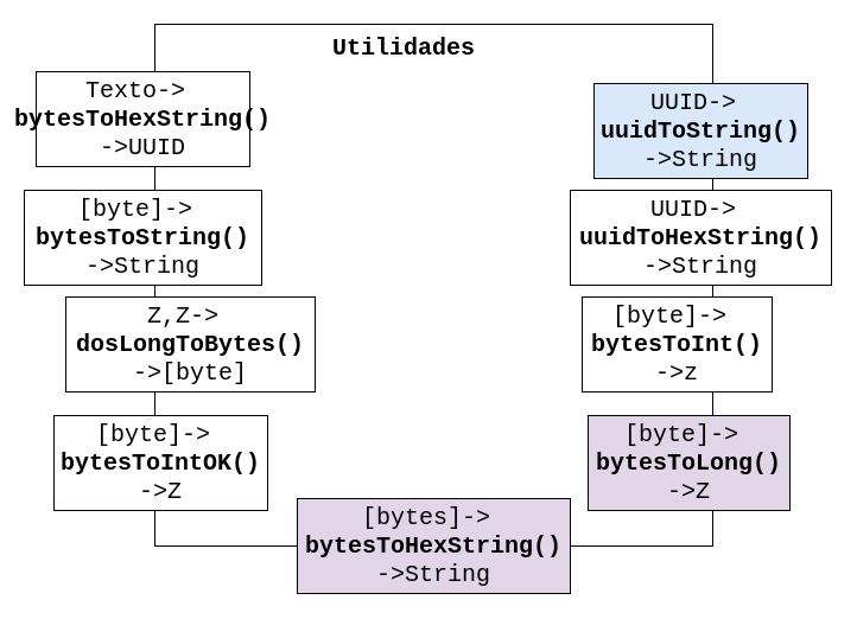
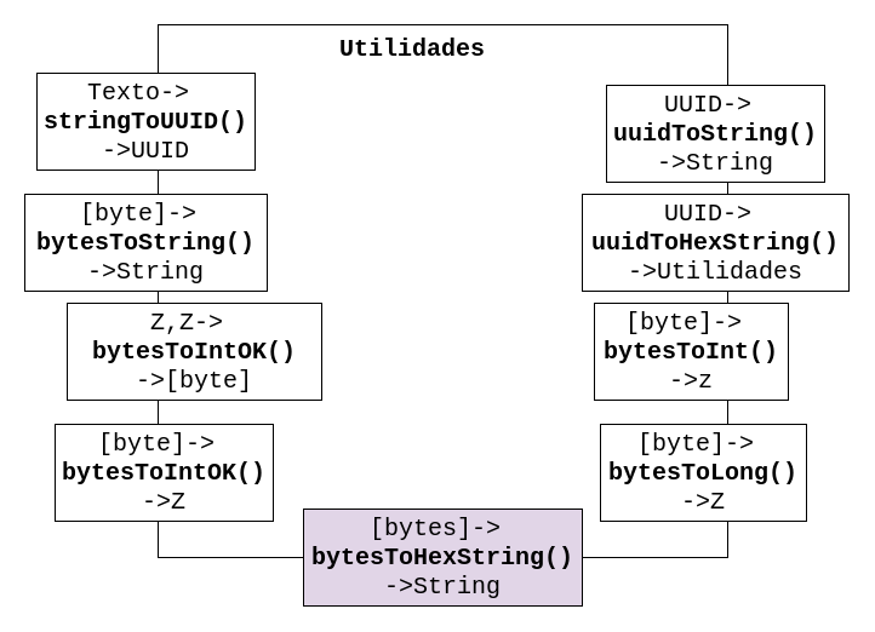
- <mxCell id="4" value="Texto-&amp;gt;&amp;nbsp;&lt;br&gt;&lt;b&gt;bytesToHexString()&lt;/b&gt;&lt;br&gt;-&amp;gt;UUID" style="rounded=0;whiteSpace=wrap;html=1;fontFamily=Courier New;fontSize=20;align=center;fontStyle=0;autosize=1;" vertex="1" parent="1"><mxGeometry x="30" y="60" width="180" height="80" as="geometry" /></mxCell>
+ <mxCell id="4" value="Texto-&amp;gt;&amp;nbsp;&lt;br&gt;&lt;b&gt;stringToUUID()&lt;/b&gt;&lt;br&gt;-&amp;gt;UUID" style="rounded=0;whiteSpace=wrap;html=1;fontFamily=Courier New;fontSize=20;align=center;fontStyle=0;autosize=1;" vertex="1" parent="1"><mxGeometry x="30" y="60" width="180" height="80" as="geometry" /></mxCell>
- <mxCell id="5" value="UUID-&amp;gt;&amp;nbsp;&lt;br&gt;&lt;b&gt;uuidToString()&lt;/b&gt;&lt;br&gt;-&amp;gt;String" style="rounded=0;whiteSpace=wrap;html=1;fontFamily=Courier New;fontSize=20;align=center;fontStyle=0;autosize=1;fillColor=#dae8fc;" vertex="1" parent="1"><mxGeometry x="500" y="70" width="180" height="80" as="geometry" /></mxCell>
+ <mxCell id="5" value="UUID-&amp;gt;&amp;nbsp;&lt;br&gt;&lt;b&gt;uuidToString()&lt;/b&gt;&lt;br&gt;-&amp;gt;String" style="rounded=0;whiteSpace=wrap;html=1;fontFamily=Courier New;fontSize=20;align=center;fontStyle=0;autosize=1;" vertex="1" parent="1"><mxGeometry x="500" y="70" width="180" height="80" as="geometry" /></mxCell>
- <mxCell id="8" value="UUID-&amp;gt;&amp;nbsp;&lt;br&gt;&lt;b&gt;uuidToHexString()&lt;/b&gt;&lt;br&gt;-&amp;gt;String" style="rounded=0;whiteSpace=wrap;html=1;fontFamily=Courier New;fontSize=20;align=center;fontStyle=0;autosize=1;" vertex="1" parent="1"><mxGeometry x="480" y="160" width="220" height="80" as="geometry" /></mxCell>
+ <mxCell id="8" value="UUID-&amp;gt;&amp;nbsp;&lt;br&gt;&lt;b&gt;uuidToHexString()&lt;/b&gt;&lt;br&gt;-&amp;gt;Utilidades" style="rounded=0;whiteSpace=wrap;html=1;fontFamily=Courier New;fontSize=20;align=center;fontStyle=0;autosize=1;" vertex="1" parent="1"><mxGeometry x="480" y="160" width="220" height="80" as="geometry" /></mxCell>
- <mxCell id="7" value="Z,Z-&amp;gt;&amp;nbsp;&lt;br&gt;&lt;b&gt;dosLongToBytes()&lt;/b&gt;&lt;br&gt;-&amp;gt;[byte]" style="rounded=0;whiteSpace=wrap;html=1;fontFamily=Courier New;fontSize=20;align=center;fontStyle=0;autosize=1;" vertex="1" parent="1"><mxGeometry x="55" y="250" width="210" height="80" as="geometry" /></mxCell>
+ <mxCell id="7" value="Z,Z-&amp;gt;&amp;nbsp;&lt;br&gt;&lt;b&gt;bytesToIntOK()&lt;/b&gt;&lt;br&gt;-&amp;gt;[byte]" style="rounded=0;whiteSpace=wrap;html=1;fontFamily=Courier New;fontSize=20;align=center;fontStyle=0;autosize=1;" vertex="1" parent="1"><mxGeometry x="55" y="250" width="210" height="80" as="geometry" /></mxCell>
- <mxCell id="10" value="[byte]-&amp;gt;&amp;nbsp;&lt;br&gt;&lt;b&gt;bytesToLong()&lt;/b&gt;&lt;br&gt;-&amp;gt;Z" style="rounded=0;whiteSpace=wrap;html=1;fontFamily=Courier New;fontSize=20;align=center;fontStyle=0;autosize=1;fillColor=#e1d5e7;" vertex="1" parent="1"><mxGeometry x="495" y="350" width="170" height="80" as="geometry" /></mxCell>
+ <mxCell id="10" value="[byte]-&amp;gt;&amp;nbsp;&lt;br&gt;&lt;b&gt;bytesToLong()&lt;/b&gt;&lt;br&gt;-&amp;gt;Z" style="rounded=0;whiteSpace=wrap;html=1;fontFamily=Courier New;fontSize=20;align=center;fontStyle=0;autosize=1;" vertex="1" parent="1"><mxGeometry x="495" y="350" width="170" height="80" as="geometry" /></mxCell>
